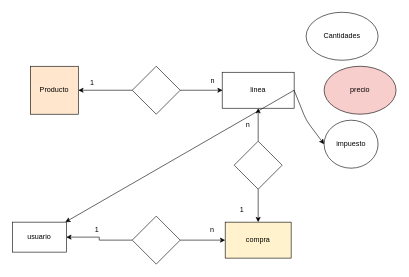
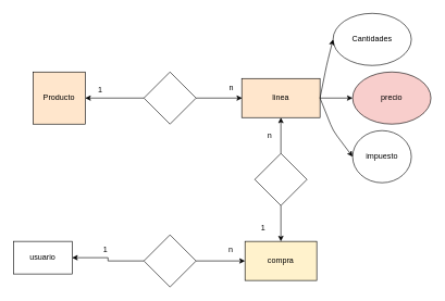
+ <mxCell id="17" value="" style="endArrow=classic;html=1;exitX=1;exitY=0.5;exitDx=0;exitDy=0;entryX=0;entryY=0.5;entryDx=0;entryDy=0;" edge="1" parent="1" source="5" target="14"><mxGeometry width="50" height="50" relative="1" as="geometry"><mxPoint x="-40" y="500" as="sourcePoint" /><mxPoint x="10" y="450" as="targetPoint" /><Array as="points"><mxPoint x="500" y="100" /></Array></mxGeometry></mxCell>
- <mxCell id="5" value="linea" style="rounded=0;whiteSpace=wrap;html=1;" vertex="1" parent="1"><mxGeometry x="370" y="120" width="120" height="60" as="geometry" /></mxCell>
+ <mxCell id="5" value="linea" style="rounded=0;whiteSpace=wrap;html=1;fillColor=#ffe6cc;" vertex="1" parent="1"><mxGeometry x="370" y="120" width="120" height="60" as="geometry" /></mxCell>
- <mxCell id="18" value="" style="endArrow=classic;html=1;exitX=1;exitY=0.5;exitDx=0;exitDy=0;" edge="1" parent="1" source="5" target="10"><mxGeometry width="50" height="50" relative="1" as="geometry"><mxPoint x="490" y="190" as="sourcePoint" /><mxPoint x="540" y="140" as="targetPoint" /></mxGeometry></mxCell>
+ <mxCell id="18" value="" style="endArrow=classic;html=1;exitX=1;exitY=0.5;exitDx=0;exitDy=0;entryX=0;entryY=0.5;entryDx=0;entryDy=0;" edge="1" parent="1" source="5" target="15"><mxGeometry width="50" height="50" relative="1" as="geometry"><mxPoint x="490" y="190" as="sourcePoint" /><mxPoint x="540" y="140" as="targetPoint" /></mxGeometry></mxCell>
